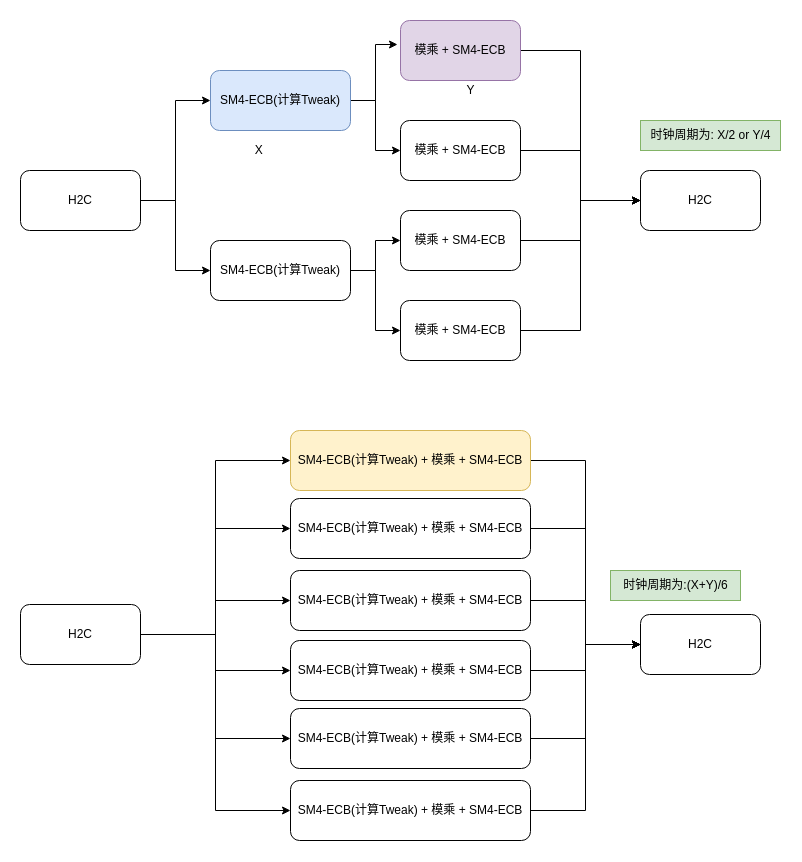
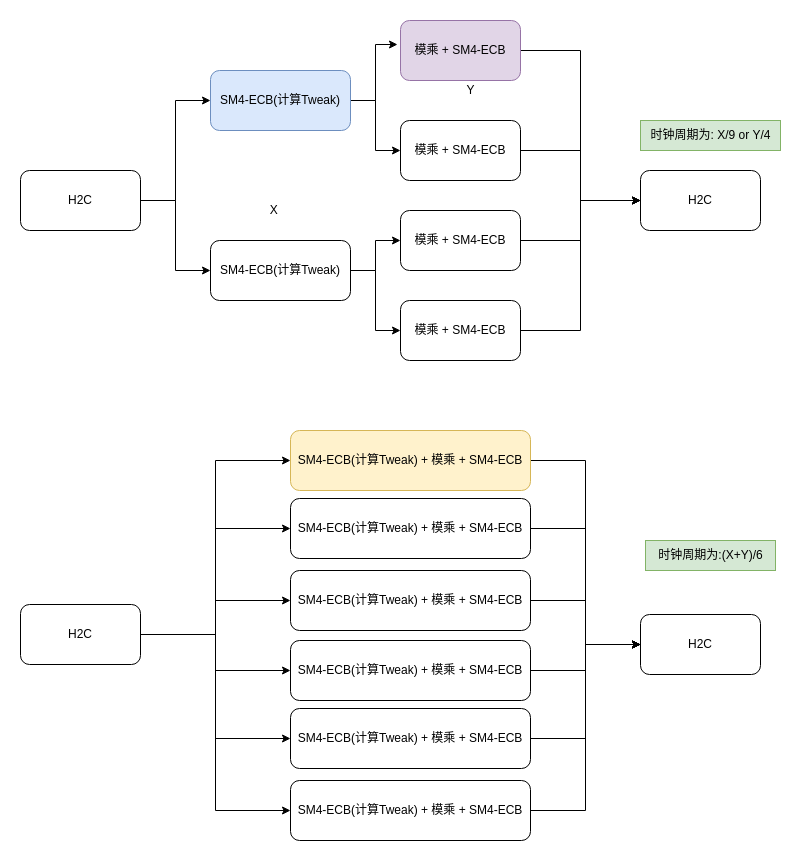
- <mxCell id="42" value="时钟周期为: X/2 or Y/4" style="text;html=1;align=center;verticalAlign=middle;resizable=0;points=[];autosize=1;strokeColor=#82b366;fillColor=#d5e8d4;" vertex="1" parent="1"><mxGeometry x="640" y="120" width="140" height="30" as="geometry" /></mxCell>
+ <mxCell id="42" value="时钟周期为: X/9 or Y/4" style="text;html=1;align=center;verticalAlign=middle;resizable=0;points=[];autosize=1;strokeColor=#82b366;fillColor=#d5e8d4;" vertex="1" parent="1"><mxGeometry x="640" y="120" width="140" height="30" as="geometry" /></mxCell>
- <mxCell id="40" value="X&amp;nbsp;" style="text;html=1;align=center;verticalAlign=middle;resizable=0;points=[];autosize=1;strokeColor=none;fillColor=none;" vertex="1" parent="1"><mxGeometry x="245" y="135" width="30" height="30" as="geometry" /></mxCell>
+ <mxCell id="40" value="X&amp;nbsp;" style="text;html=1;align=center;verticalAlign=middle;resizable=0;points=[];autosize=1;strokeColor=none;fillColor=none;" vertex="1" parent="1"><mxGeometry x="260" y="195" width="30" height="30" as="geometry" /></mxCell>
- <mxCell id="43" value="时钟周期为:(X+Y)/6" style="text;html=1;align=center;verticalAlign=middle;resizable=0;points=[];autosize=1;strokeColor=#82b366;fillColor=#d5e8d4;" vertex="1" parent="1"><mxGeometry x="610" y="570" width="130" height="30" as="geometry" /></mxCell>
+ <mxCell id="43" value="时钟周期为:(X+Y)/6" style="text;html=1;align=center;verticalAlign=middle;resizable=0;points=[];autosize=1;strokeColor=#82b366;fillColor=#d5e8d4;" vertex="1" parent="1"><mxGeometry x="645" y="540" width="130" height="30" as="geometry" /></mxCell>
